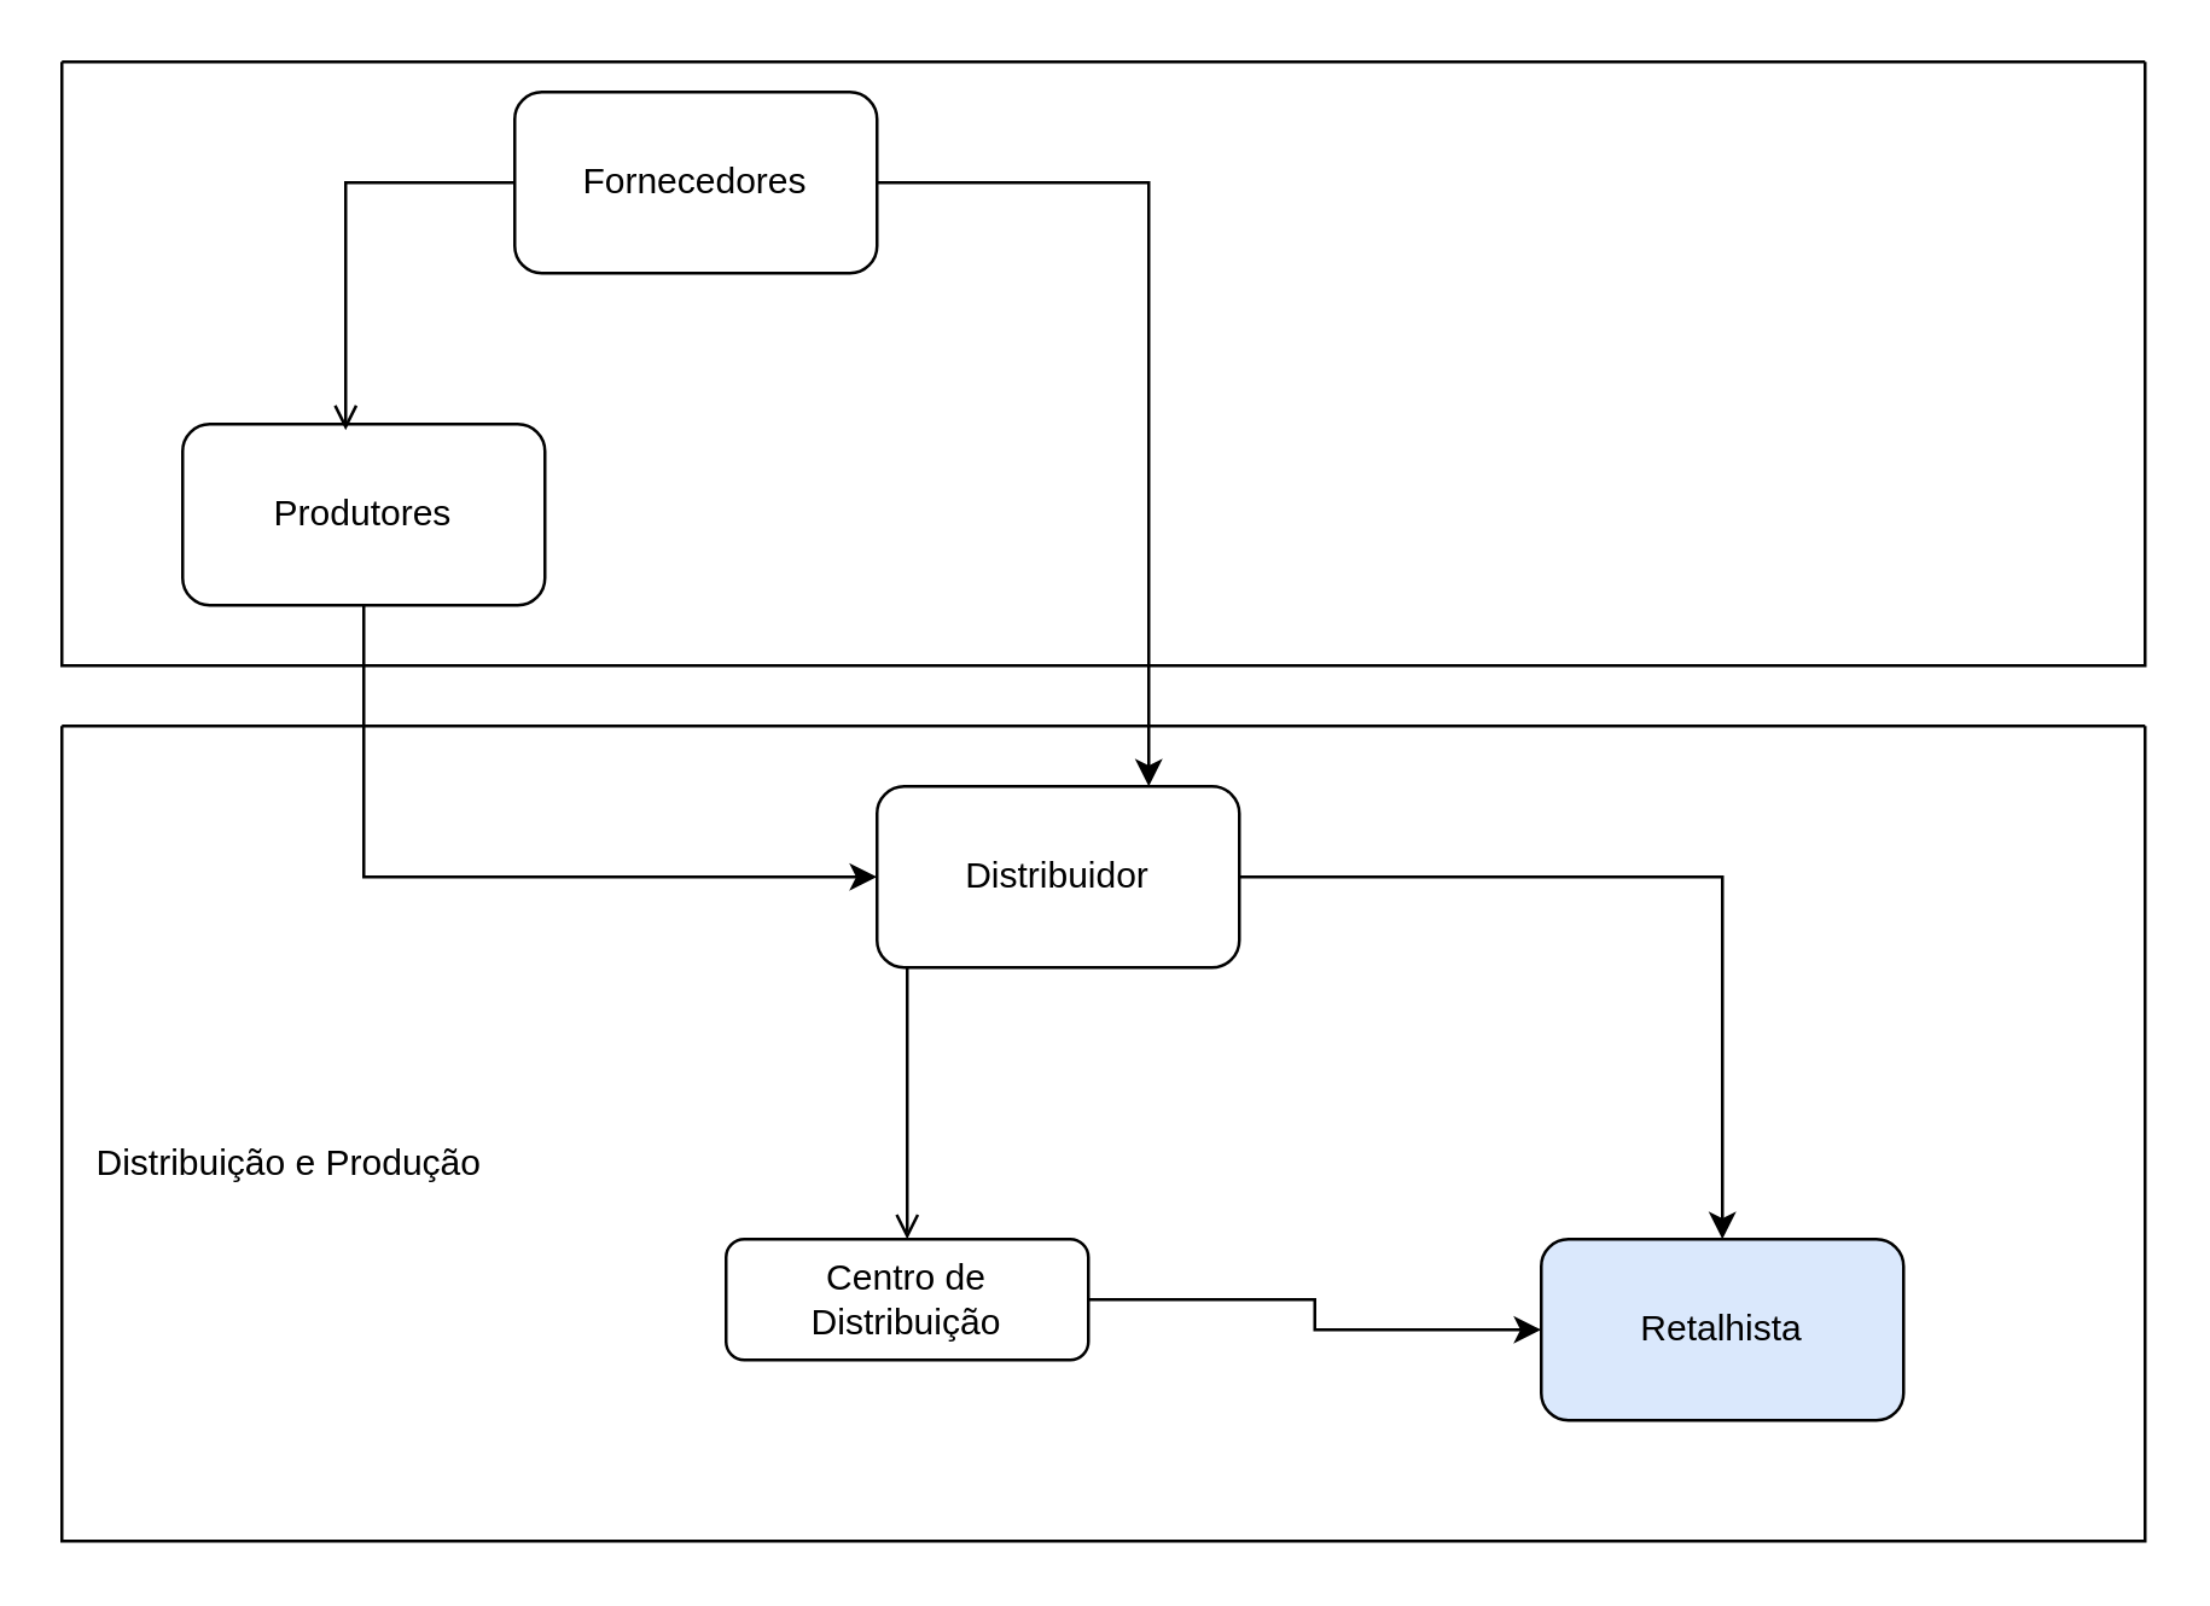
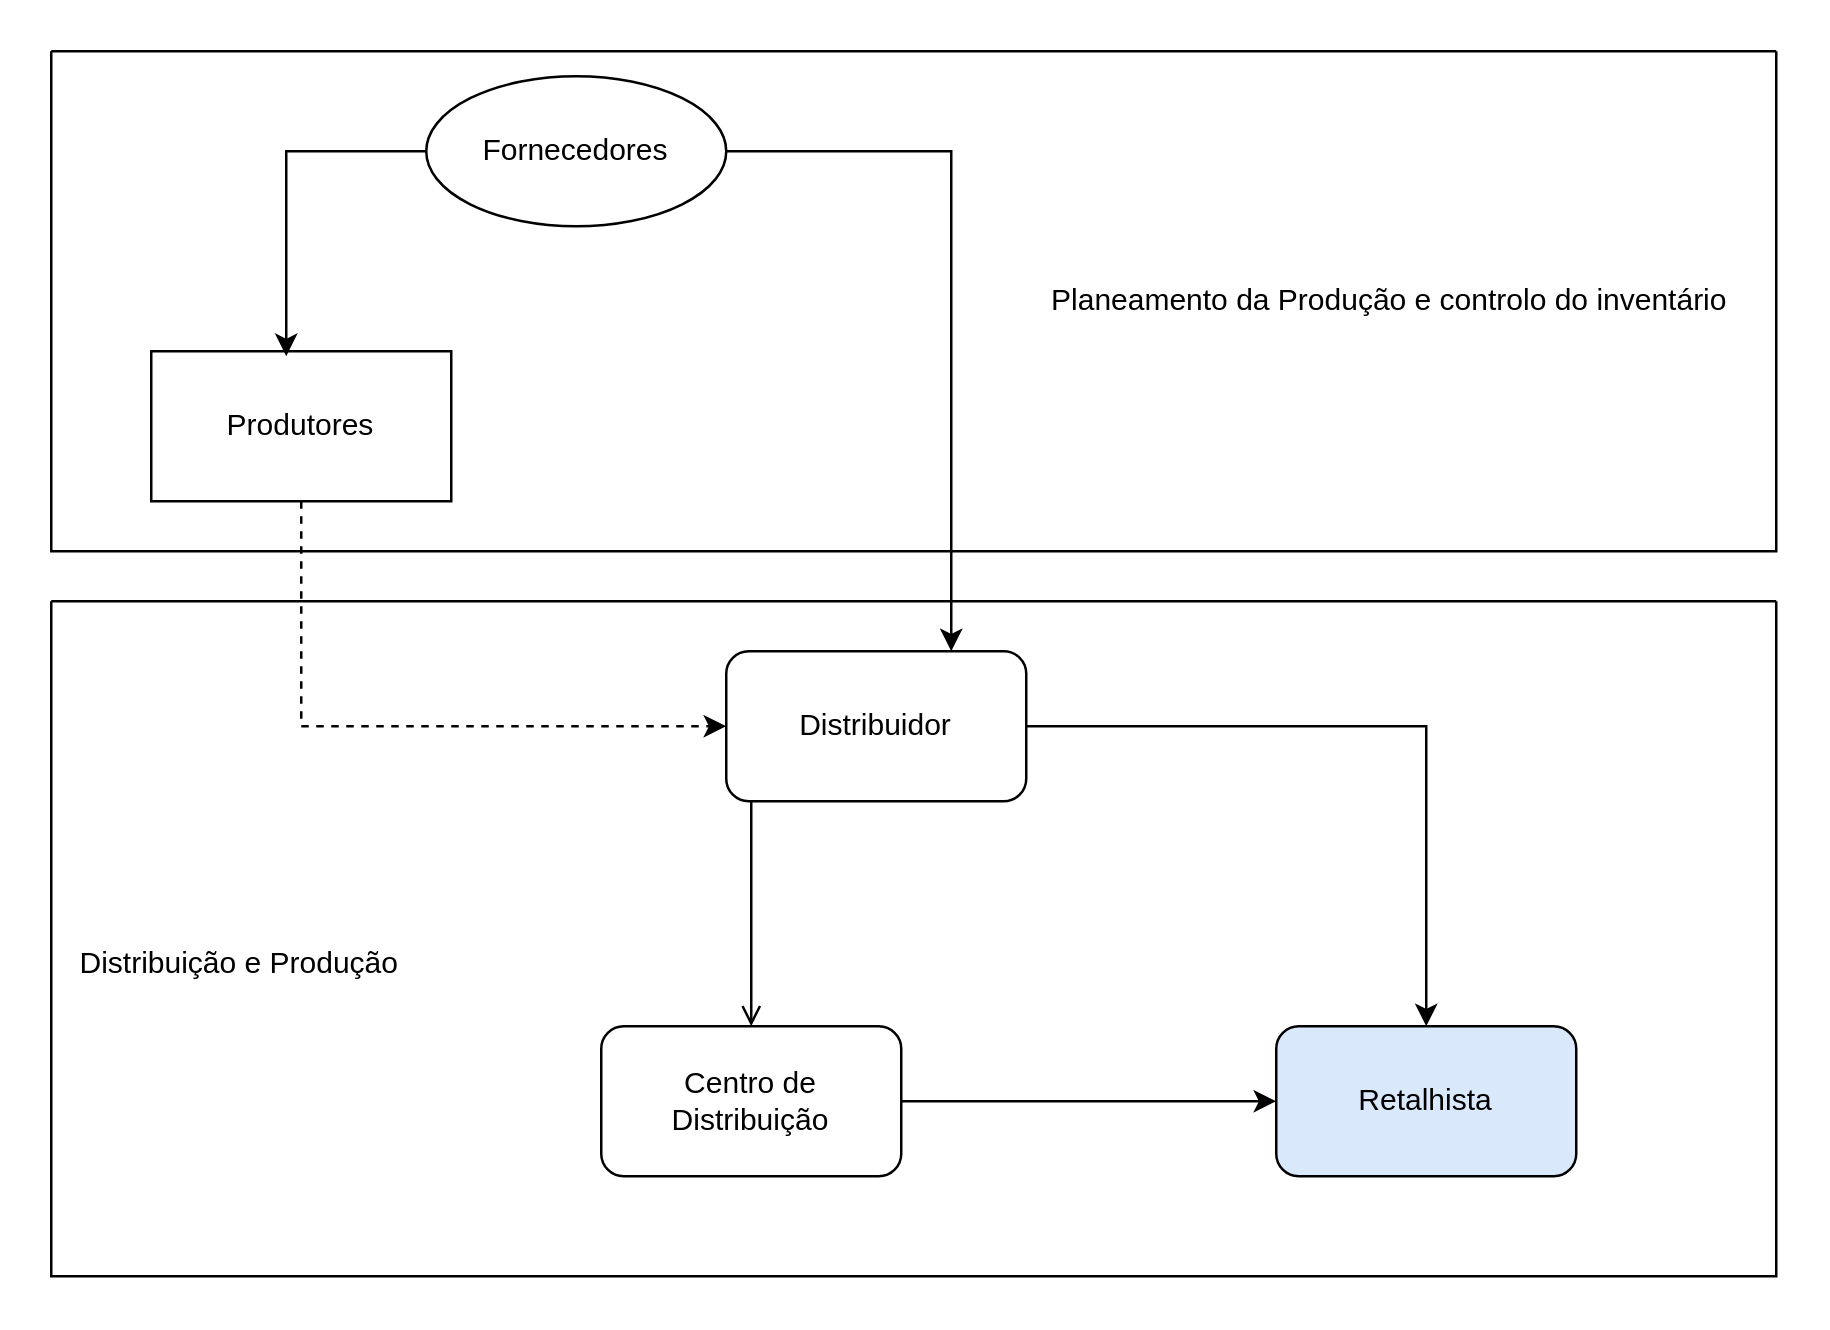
- <mxCell id="14" value="Fornecedores" style="rounded=1;whiteSpace=wrap;html=1;" vertex="1" parent="12"><mxGeometry x="150" y="10" width="120" height="60" as="geometry" /></mxCell>
+ <mxCell id="14" value="Fornecedores" style="ellipse;whiteSpace=wrap;html=1;" vertex="1" parent="12"><mxGeometry x="150" y="10" width="120" height="60" as="geometry" /></mxCell>
+ <mxCell id="16" value="Planeamento da Produção e controlo do inventário" style="text;html=1;align=center;verticalAlign=middle;resizable=0;points=[];autosize=1;strokeColor=none;fillColor=none;" vertex="1" parent="12"><mxGeometry x="390" y="85" width="290" height="30" as="geometry" /></mxCell>
- <mxCell id="15" style="edgeStyle=orthogonalEdgeStyle;rounded=0;orthogonalLoop=1;jettySize=auto;html=1;entryX=0.45;entryY=0.033;entryDx=0;entryDy=0;entryPerimeter=0;endArrow=open;" edge="1" parent="12" source="14" target="13"><mxGeometry relative="1" as="geometry"><Array as="points"><mxPoint x="94" y="40" /></Array></mxGeometry></mxCell>
+ <mxCell id="15" style="edgeStyle=orthogonalEdgeStyle;rounded=0;orthogonalLoop=1;jettySize=auto;html=1;entryX=0.45;entryY=0.033;entryDx=0;entryDy=0;entryPerimeter=0;" edge="1" parent="12" source="14" target="13"><mxGeometry relative="1" as="geometry"><Array as="points"><mxPoint x="94" y="40" /></Array></mxGeometry></mxCell>
- <mxCell id="13" value="Produtores" style="rounded=1;whiteSpace=wrap;html=1;" vertex="1" parent="12"><mxGeometry x="40" y="120" width="120" height="60" as="geometry" /></mxCell>
+ <mxCell id="13" value="Produtores" style="whiteSpace=wrap;html=1;rounded=0;" vertex="1" parent="12"><mxGeometry x="40" y="120" width="120" height="60" as="geometry" /></mxCell>
- <mxCell id="3" style="edgeStyle=orthogonalEdgeStyle;rounded=0;orthogonalLoop=1;jettySize=auto;html=1;" edge="1" parent="1" source="13" target="11"><mxGeometry relative="1" as="geometry"><Array as="points"><mxPoint x="310" y="290" /><mxPoint x="310" y="290" /></Array></mxGeometry></mxCell>
+ <mxCell id="3" style="edgeStyle=orthogonalEdgeStyle;rounded=0;orthogonalLoop=1;jettySize=auto;html=1;dashed=1;" edge="1" parent="1" source="13" target="11"><mxGeometry relative="1" as="geometry"><Array as="points"><mxPoint x="310" y="290" /><mxPoint x="310" y="290" /></Array></mxGeometry></mxCell>
- <mxCell id="7" value="Centro de Distribuição" style="rounded=1;whiteSpace=wrap;html=1;" vertex="1" parent="1"><mxGeometry x="240" y="410" width="120" height="40" as="geometry" /></mxCell>
+ <mxCell id="7" value="Centro de Distribuição" style="rounded=1;whiteSpace=wrap;html=1;" vertex="1" parent="1"><mxGeometry x="240" y="410" width="120" height="60" as="geometry" /></mxCell>
